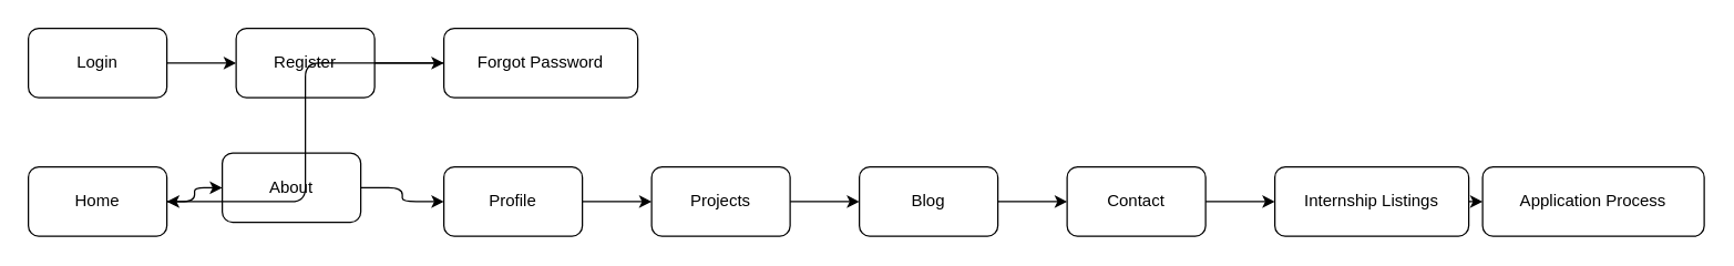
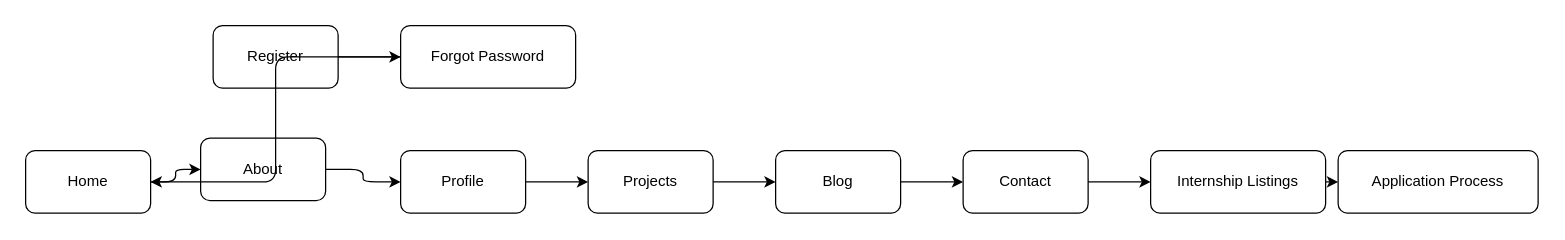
- <mxCell id="2" value="Login" style="rounded=1;whiteSpace=wrap;" parent="1" vertex="1"><mxGeometry x="20" y="20" width="100" height="50" as="geometry" /></mxCell>
- <mxCell id="13" style="edgeStyle=elbowEdgeStyle;rounded=1;orthogonalLoop=1;jettySize=auto;orthogonal=1;" parent="1" target="3" source="2" edge="1"><mxGeometry relative="1" as="geometry" /></mxCell>
